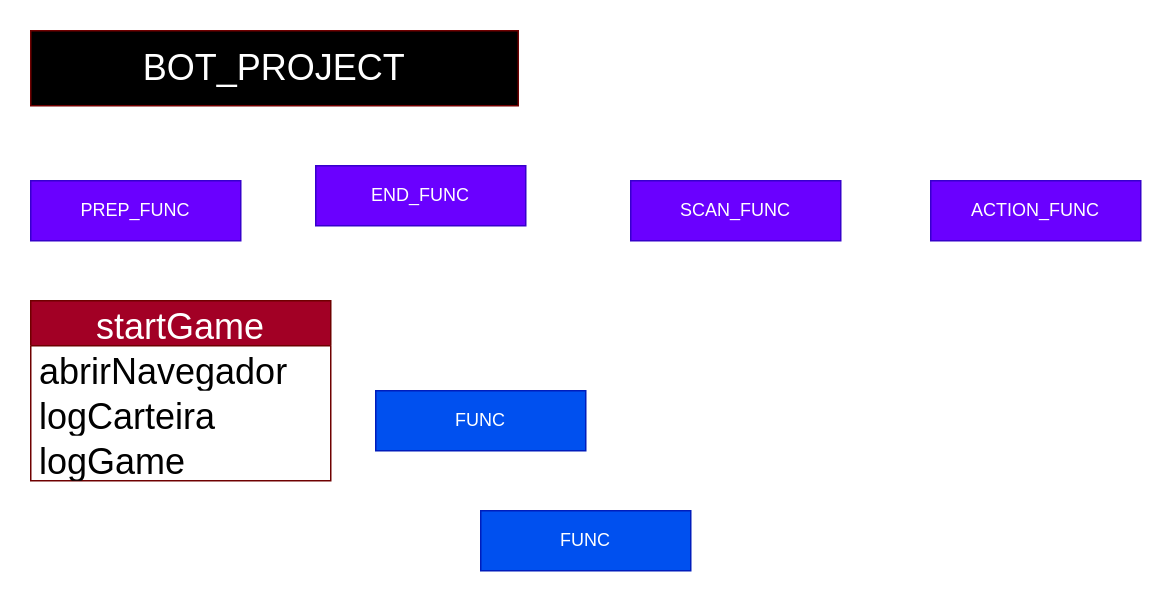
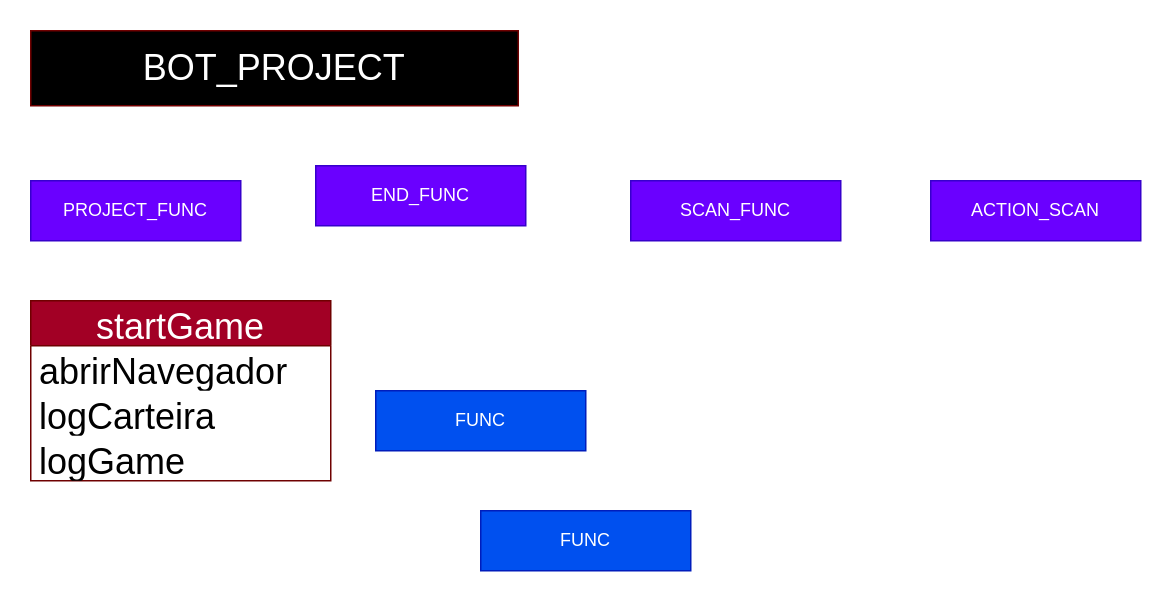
- <mxCell id="5" value="PREP_FUNC" style="rounded=0;whiteSpace=wrap;html=1;fillColor=#6a00ff;fontColor=#ffffff;strokeColor=#3700CC;" parent="1" vertex="1"><mxGeometry x="20" y="120" width="140" height="40" as="geometry" /></mxCell>
+ <mxCell id="5" value="PROJECT_FUNC" style="rounded=0;whiteSpace=wrap;html=1;fillColor=#6a00ff;fontColor=#ffffff;strokeColor=#3700CC;" parent="1" vertex="1"><mxGeometry x="20" y="120" width="140" height="40" as="geometry" /></mxCell>
- <mxCell id="8" value="ACTION_FUNC" style="rounded=0;whiteSpace=wrap;html=1;fillColor=#6a00ff;fontColor=#ffffff;strokeColor=#3700CC;" parent="1" vertex="1"><mxGeometry x="620" y="120" width="140" height="40" as="geometry" /></mxCell>
+ <mxCell id="8" value="ACTION_SCAN" style="rounded=0;whiteSpace=wrap;html=1;fillColor=#6a00ff;fontColor=#ffffff;strokeColor=#3700CC;" parent="1" vertex="1"><mxGeometry x="620" y="120" width="140" height="40" as="geometry" /></mxCell>
